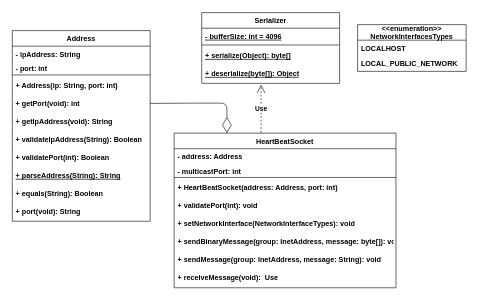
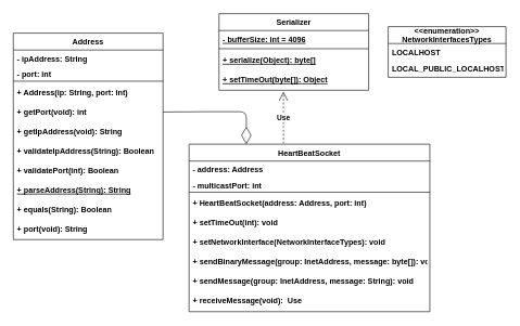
- <mxCell id="31" value="LOCAL_PUBLIC_NETWORK" style="text;strokeColor=none;fillColor=none;align=left;verticalAlign=top;spacingLeft=4;spacingRight=4;overflow=hidden;rotatable=0;points=[[0,0.5],[1,0.5]];portConstraint=eastwest;fontStyle=1" parent="29" vertex="1"><mxGeometry y="52" width="181" height="26" as="geometry" /></mxCell>
+ <mxCell id="31" value="LOCAL_PUBLIC_LOCALHOST" style="text;strokeColor=none;fillColor=none;align=left;verticalAlign=top;spacingLeft=4;spacingRight=4;overflow=hidden;rotatable=0;points=[[0,0.5],[1,0.5]];portConstraint=eastwest;fontStyle=1" parent="29" vertex="1"><mxGeometry y="52" width="181" height="26" as="geometry" /></mxCell>
- <mxCell id="18" value="+ deserialize(byte[]): Object" style="text;strokeColor=none;fillColor=none;align=left;verticalAlign=top;spacingLeft=4;spacingRight=4;overflow=hidden;rotatable=0;points=[[0,0.5],[1,0.5]];portConstraint=eastwest;fontStyle=5" parent="14" vertex="1"><mxGeometry y="88" width="230" height="30" as="geometry" /></mxCell>
+ <mxCell id="18" value="+ setTimeOut(byte[]): Object" style="text;strokeColor=none;fillColor=none;align=left;verticalAlign=top;spacingLeft=4;spacingRight=4;overflow=hidden;rotatable=0;points=[[0,0.5],[1,0.5]];portConstraint=eastwest;fontStyle=5" parent="14" vertex="1"><mxGeometry y="88" width="230" height="30" as="geometry" /></mxCell>
- <mxCell id="24" value="+ validatePort(int): void" style="text;strokeColor=none;fillColor=none;align=left;verticalAlign=top;spacingLeft=4;spacingRight=4;overflow=hidden;rotatable=0;points=[[0,0.5],[1,0.5]];portConstraint=eastwest;fontStyle=1" parent="19" vertex="1"><mxGeometry y="108" width="370" height="30" as="geometry" /></mxCell>
+ <mxCell id="24" value="+ setTimeOut(int): void" style="text;strokeColor=none;fillColor=none;align=left;verticalAlign=top;spacingLeft=4;spacingRight=4;overflow=hidden;rotatable=0;points=[[0,0.5],[1,0.5]];portConstraint=eastwest;fontStyle=1" parent="19" vertex="1"><mxGeometry y="108" width="370" height="30" as="geometry" /></mxCell>
